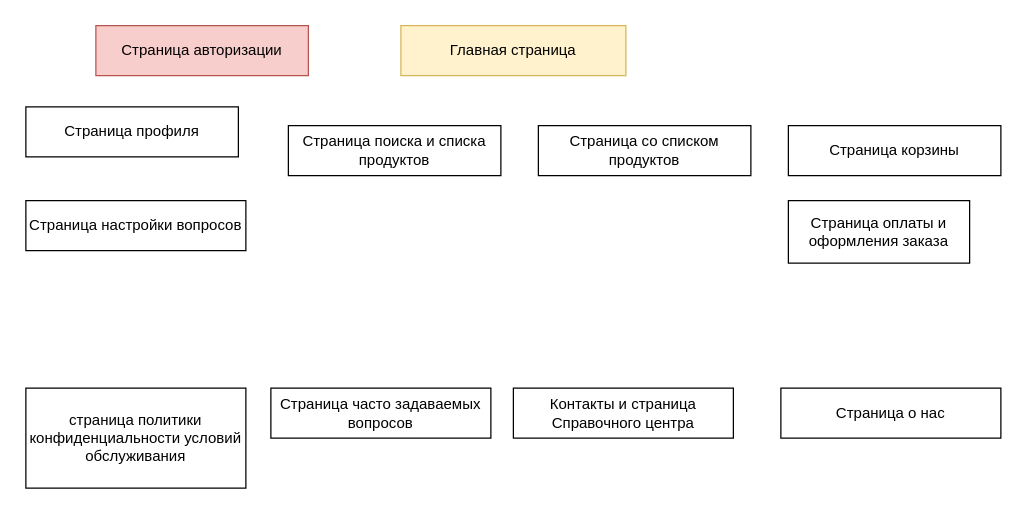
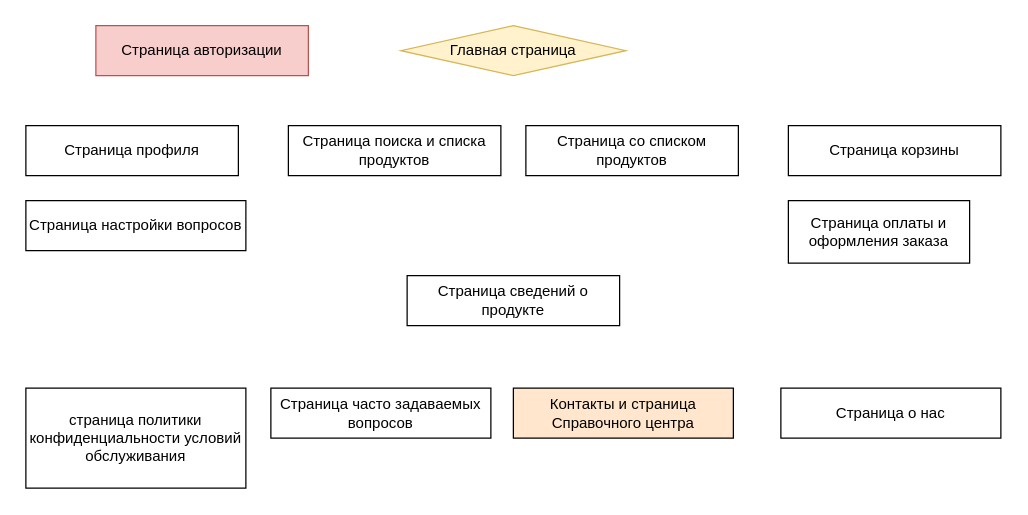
- <mxCell id="3" value="Главная страница" style="rounded=0;whiteSpace=wrap;html=1;fillColor=#fff2cc;strokeColor=#d6b656;" vertex="1" parent="1"><mxGeometry x="320" y="20" width="180" height="40" as="geometry" /></mxCell>
+ <mxCell id="3" value="Главная страница" style="rhombus;whiteSpace=wrap;html=1;fillColor=#fff2cc;strokeColor=#d6b656;" vertex="1" parent="1"><mxGeometry x="320" y="20" width="180" height="40" as="geometry" /></mxCell>
- <mxCell id="4" value="Страница профиля" style="rounded=0;whiteSpace=wrap;html=1;" vertex="1" parent="1"><mxGeometry x="20" y="85" width="170" height="40" as="geometry" /></mxCell>
+ <mxCell id="4" value="Страница профиля" style="rounded=0;whiteSpace=wrap;html=1;" vertex="1" parent="1"><mxGeometry x="20" y="100" width="170" height="40" as="geometry" /></mxCell>
- <mxCell id="6" value="Страница со списком продуктов" style="rounded=0;whiteSpace=wrap;html=1;" vertex="1" parent="1"><mxGeometry x="430" y="100" width="170" height="40" as="geometry" /></mxCell>
+ <mxCell id="6" value="Страница со списком продуктов" style="rounded=0;whiteSpace=wrap;html=1;" vertex="1" parent="1"><mxGeometry x="420" y="100" width="170" height="40" as="geometry" /></mxCell>
+ <mxCell id="10" value="Страница сведений о продукте" style="rounded=0;whiteSpace=wrap;html=1;" vertex="1" parent="1"><mxGeometry x="325" y="220" width="170" height="40" as="geometry" /></mxCell>
- <mxCell id="13" value="Контакты и страница Справочного центра" style="rounded=0;whiteSpace=wrap;html=1;" vertex="1" parent="1"><mxGeometry x="410" y="310" width="176" height="40" as="geometry" /></mxCell>
+ <mxCell id="13" value="Контакты и страница Справочного центра" style="rounded=0;whiteSpace=wrap;html=1;fillColor=#ffe6cc;" vertex="1" parent="1"><mxGeometry x="410" y="310" width="176" height="40" as="geometry" /></mxCell>
